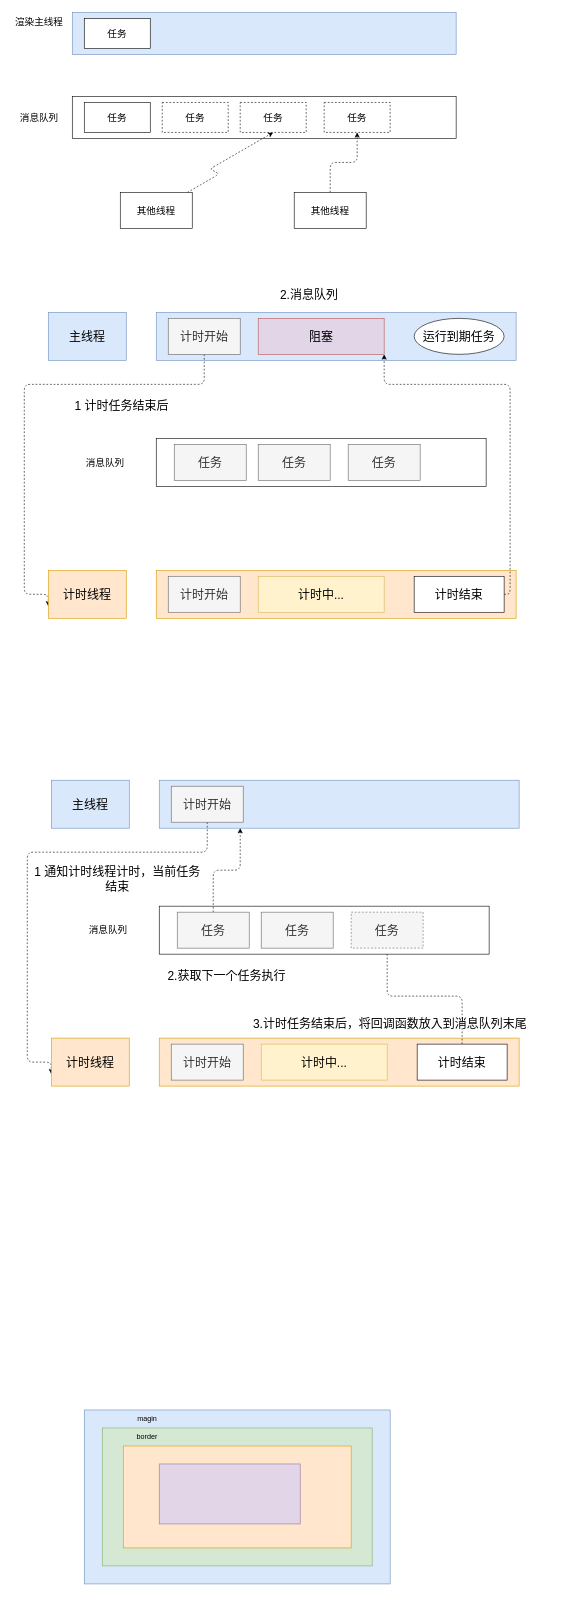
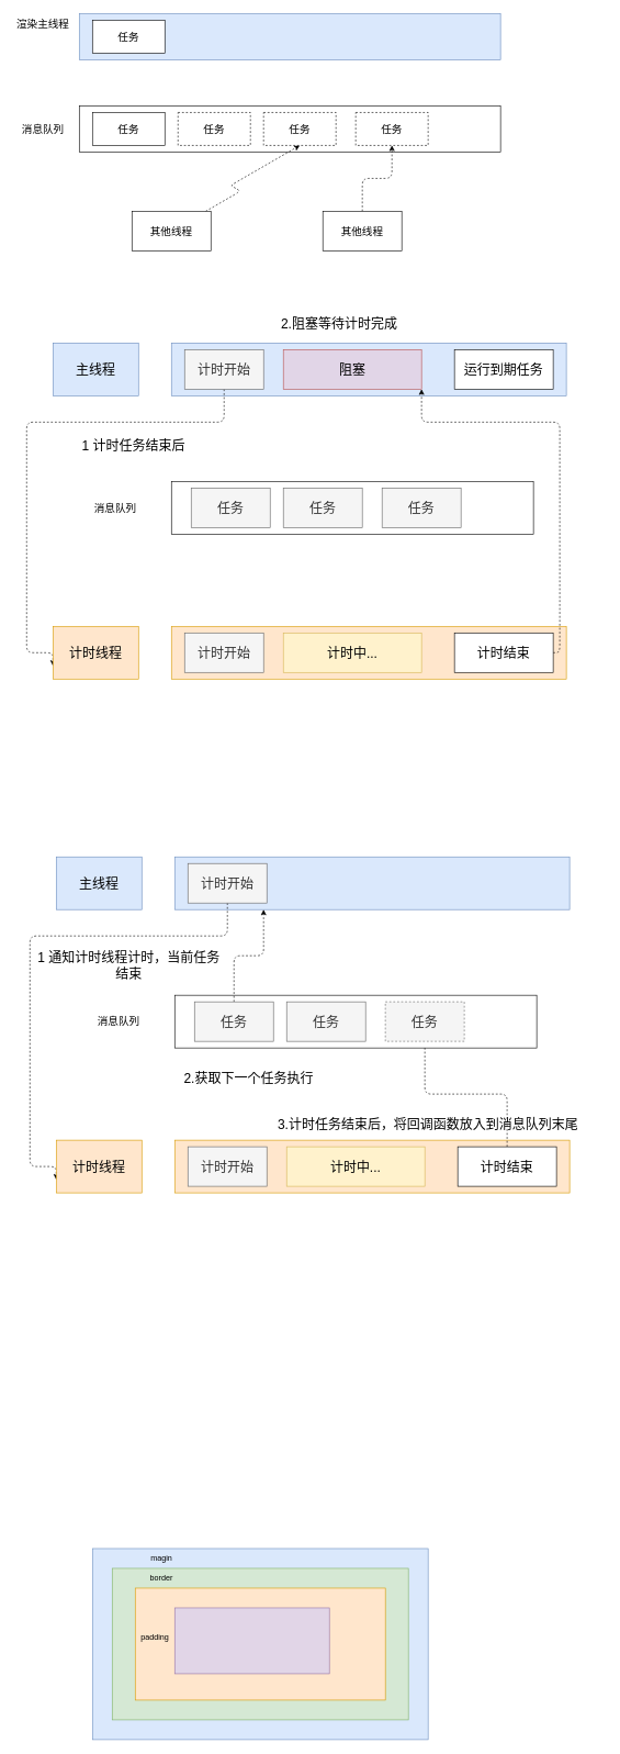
- <mxCell id="33" value="2.消息队列" style="text;html=1;strokeColor=none;fillColor=none;align=center;verticalAlign=middle;whiteSpace=wrap;rounded=0;fontSize=20;" parent="1" vertex="1"><mxGeometry x="420" y="475" width="190" height="30" as="geometry" /></mxCell>
+ <mxCell id="33" value="2.阻塞等待计时完成" style="text;html=1;strokeColor=none;fillColor=none;align=center;verticalAlign=middle;whiteSpace=wrap;rounded=0;fontSize=20;" parent="1" vertex="1"><mxGeometry x="420" y="475" width="190" height="30" as="geometry" /></mxCell>
- <mxCell id="20" value="运行到期任务" style="ellipse;whiteSpace=wrap;html=1;fontSize=20;" parent="1" vertex="1"><mxGeometry x="690" y="530" width="150" height="60" as="geometry" /></mxCell>
+ <mxCell id="20" value="运行到期任务" style="rounded=0;whiteSpace=wrap;html=1;fontSize=20;" parent="1" vertex="1"><mxGeometry x="690" y="530" width="150" height="60" as="geometry" /></mxCell>
- <mxCell id="51" value="2.获取下一个任务执行" style="text;html=1;strokeColor=none;fillColor=none;align=center;verticalAlign=middle;whiteSpace=wrap;rounded=0;dashed=1;fontSize=20;" parent="1" vertex="1"><mxGeometry x="260" y="1610" width="235" height="30" as="geometry" /></mxCell>
+ <mxCell id="51" value="2.获取下一个任务执行" style="text;html=1;strokeColor=none;fillColor=none;align=center;verticalAlign=middle;whiteSpace=wrap;rounded=0;dashed=1;fontSize=20;" parent="1" vertex="1"><mxGeometry x="260" y="1620" width="235" height="30" as="geometry" /></mxCell>
+ <mxCell id="59" value="padding" style="text;html=1;strokeColor=none;fillColor=none;align=center;verticalAlign=middle;whiteSpace=wrap;rounded=0;" vertex="1" parent="1"><mxGeometry x="205" y="2470" width="60" height="30" as="geometry" /></mxCell>
